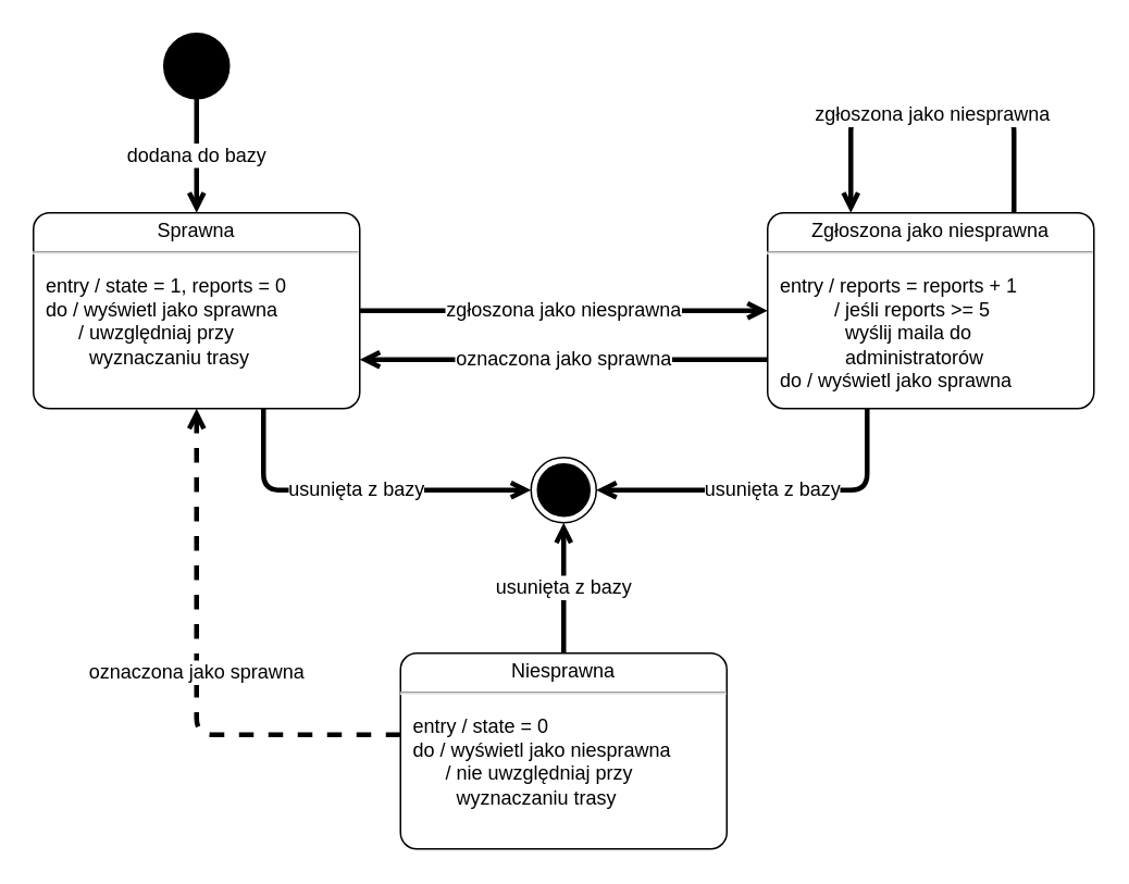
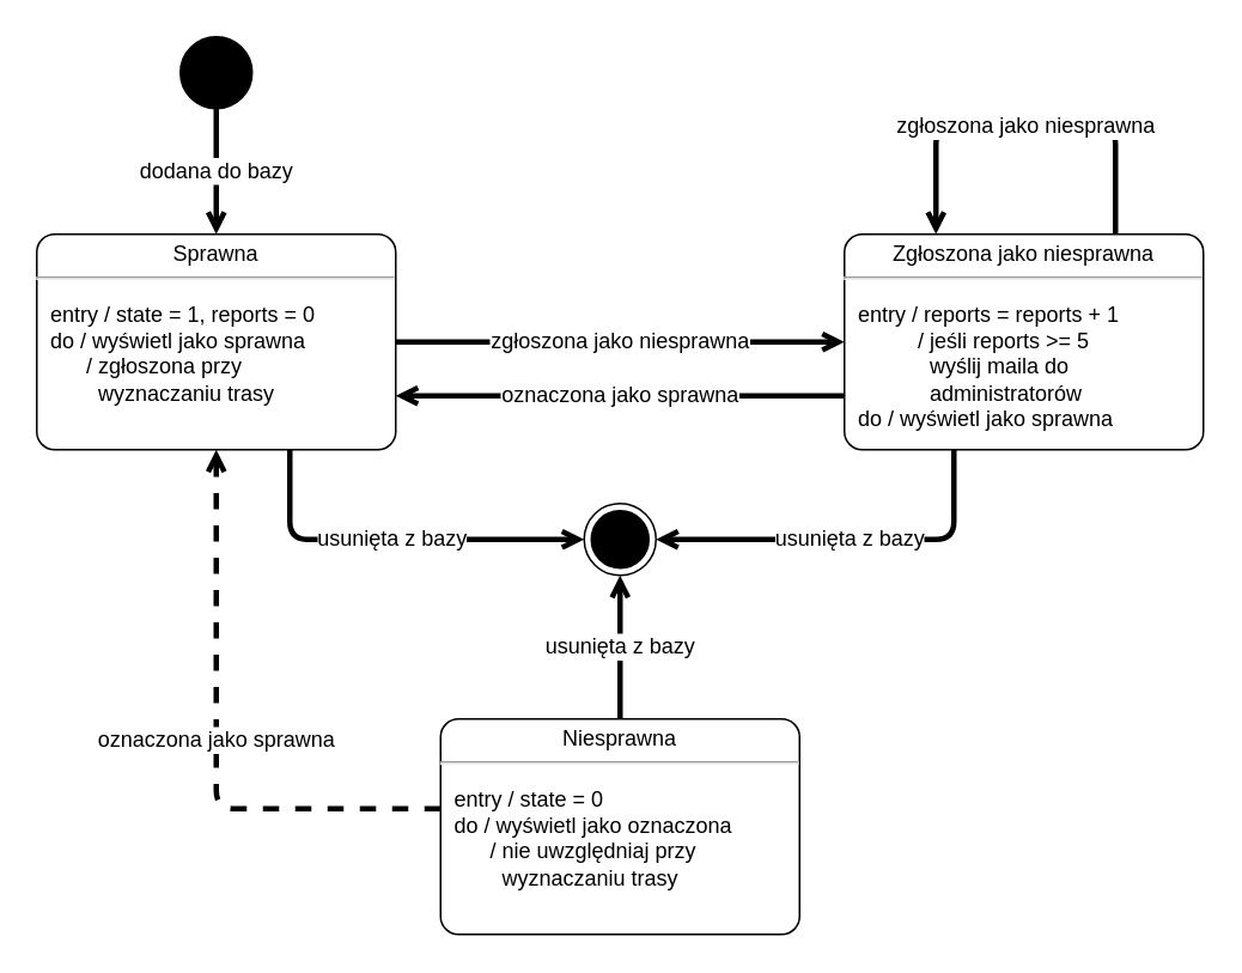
- <mxCell id="6" value="&lt;p style=&quot;margin: 0px ; margin-top: 4px ; text-align: center&quot;&gt;Sprawna&lt;br&gt;&lt;/p&gt;&lt;hr&gt;&lt;p&gt;&lt;/p&gt;&lt;p style=&quot;margin: 0px ; margin-left: 8px ; text-align: left&quot;&gt;entry / state = 1, reports = 0&lt;/p&gt;&lt;p style=&quot;margin: 0px ; margin-left: 8px ; text-align: left&quot;&gt;do / wyświetl jako sprawna&lt;/p&gt;&lt;p style=&quot;margin: 0px ; margin-left: 8px ; text-align: left&quot;&gt;&amp;nbsp;&amp;nbsp;&amp;nbsp;&amp;nbsp;&amp;nbsp; / uwzględniaj przy &lt;br&gt;&lt;/p&gt;&lt;p style=&quot;margin: 0px ; margin-left: 8px ; text-align: left&quot;&gt;&amp;nbsp;&amp;nbsp;&amp;nbsp;&amp;nbsp;&amp;nbsp;&amp;nbsp;&amp;nbsp; wyznaczaniu trasy&lt;br&gt;&lt;/p&gt;" style="shape=mxgraph.sysml.simpleState;html=1;overflow=fill;whiteSpace=wrap;align=center;" parent="1" vertex="1"><mxGeometry x="20" y="130" width="200" height="120" as="geometry" /></mxCell>
+ <mxCell id="6" value="&lt;p style=&quot;margin: 0px ; margin-top: 4px ; text-align: center&quot;&gt;Sprawna&lt;br&gt;&lt;/p&gt;&lt;hr&gt;&lt;p&gt;&lt;/p&gt;&lt;p style=&quot;margin: 0px ; margin-left: 8px ; text-align: left&quot;&gt;entry / state = 1, reports = 0&lt;/p&gt;&lt;p style=&quot;margin: 0px ; margin-left: 8px ; text-align: left&quot;&gt;do / wyświetl jako sprawna&lt;/p&gt;&lt;p style=&quot;margin: 0px ; margin-left: 8px ; text-align: left&quot;&gt;&amp;nbsp;&amp;nbsp;&amp;nbsp;&amp;nbsp;&amp;nbsp; / zgłoszona przy &lt;br&gt;&lt;/p&gt;&lt;p style=&quot;margin: 0px ; margin-left: 8px ; text-align: left&quot;&gt;&amp;nbsp;&amp;nbsp;&amp;nbsp;&amp;nbsp;&amp;nbsp;&amp;nbsp;&amp;nbsp; wyznaczaniu trasy&lt;br&gt;&lt;/p&gt;" style="shape=mxgraph.sysml.simpleState;html=1;overflow=fill;whiteSpace=wrap;align=center;" parent="1" vertex="1"><mxGeometry x="20" y="130" width="200" height="120" as="geometry" /></mxCell>
- <mxCell id="11" value="&lt;p style=&quot;margin: 0px ; margin-top: 4px ; text-align: center&quot;&gt;Niesprawna&lt;br&gt;&lt;/p&gt;&lt;hr&gt;&lt;p&gt;&lt;/p&gt;&lt;p style=&quot;margin: 0px ; margin-left: 8px ; text-align: left&quot;&gt;entry / state = 0&lt;br&gt;&lt;/p&gt;&lt;p style=&quot;margin: 0px ; margin-left: 8px ; text-align: left&quot;&gt;do / wyświetl jako niesprawna&lt;/p&gt;&lt;p style=&quot;margin: 0px ; margin-left: 8px ; text-align: left&quot;&gt;&amp;nbsp;&amp;nbsp;&amp;nbsp;&amp;nbsp;&amp;nbsp; / nie uwzględniaj przy&lt;/p&gt;&lt;p style=&quot;margin: 0px ; margin-left: 8px ; text-align: left&quot;&gt;&amp;nbsp;&amp;nbsp;&amp;nbsp;&amp;nbsp;&amp;nbsp;&amp;nbsp;&amp;nbsp; wyznaczaniu trasy&lt;br&gt;&lt;/p&gt;" style="shape=mxgraph.sysml.simpleState;html=1;overflow=fill;whiteSpace=wrap;align=center;" parent="1" vertex="1"><mxGeometry x="245" y="400" width="200" height="120" as="geometry" /></mxCell>
+ <mxCell id="11" value="&lt;p style=&quot;margin: 0px ; margin-top: 4px ; text-align: center&quot;&gt;Niesprawna&lt;br&gt;&lt;/p&gt;&lt;hr&gt;&lt;p&gt;&lt;/p&gt;&lt;p style=&quot;margin: 0px ; margin-left: 8px ; text-align: left&quot;&gt;entry / state = 0&lt;br&gt;&lt;/p&gt;&lt;p style=&quot;margin: 0px ; margin-left: 8px ; text-align: left&quot;&gt;do / wyświetl jako oznaczona&lt;/p&gt;&lt;p style=&quot;margin: 0px ; margin-left: 8px ; text-align: left&quot;&gt;&amp;nbsp;&amp;nbsp;&amp;nbsp;&amp;nbsp;&amp;nbsp; / nie uwzględniaj przy&lt;/p&gt;&lt;p style=&quot;margin: 0px ; margin-left: 8px ; text-align: left&quot;&gt;&amp;nbsp;&amp;nbsp;&amp;nbsp;&amp;nbsp;&amp;nbsp;&amp;nbsp;&amp;nbsp; wyznaczaniu trasy&lt;br&gt;&lt;/p&gt;" style="shape=mxgraph.sysml.simpleState;html=1;overflow=fill;whiteSpace=wrap;align=center;" parent="1" vertex="1"><mxGeometry x="245" y="400" width="200" height="120" as="geometry" /></mxCell>
